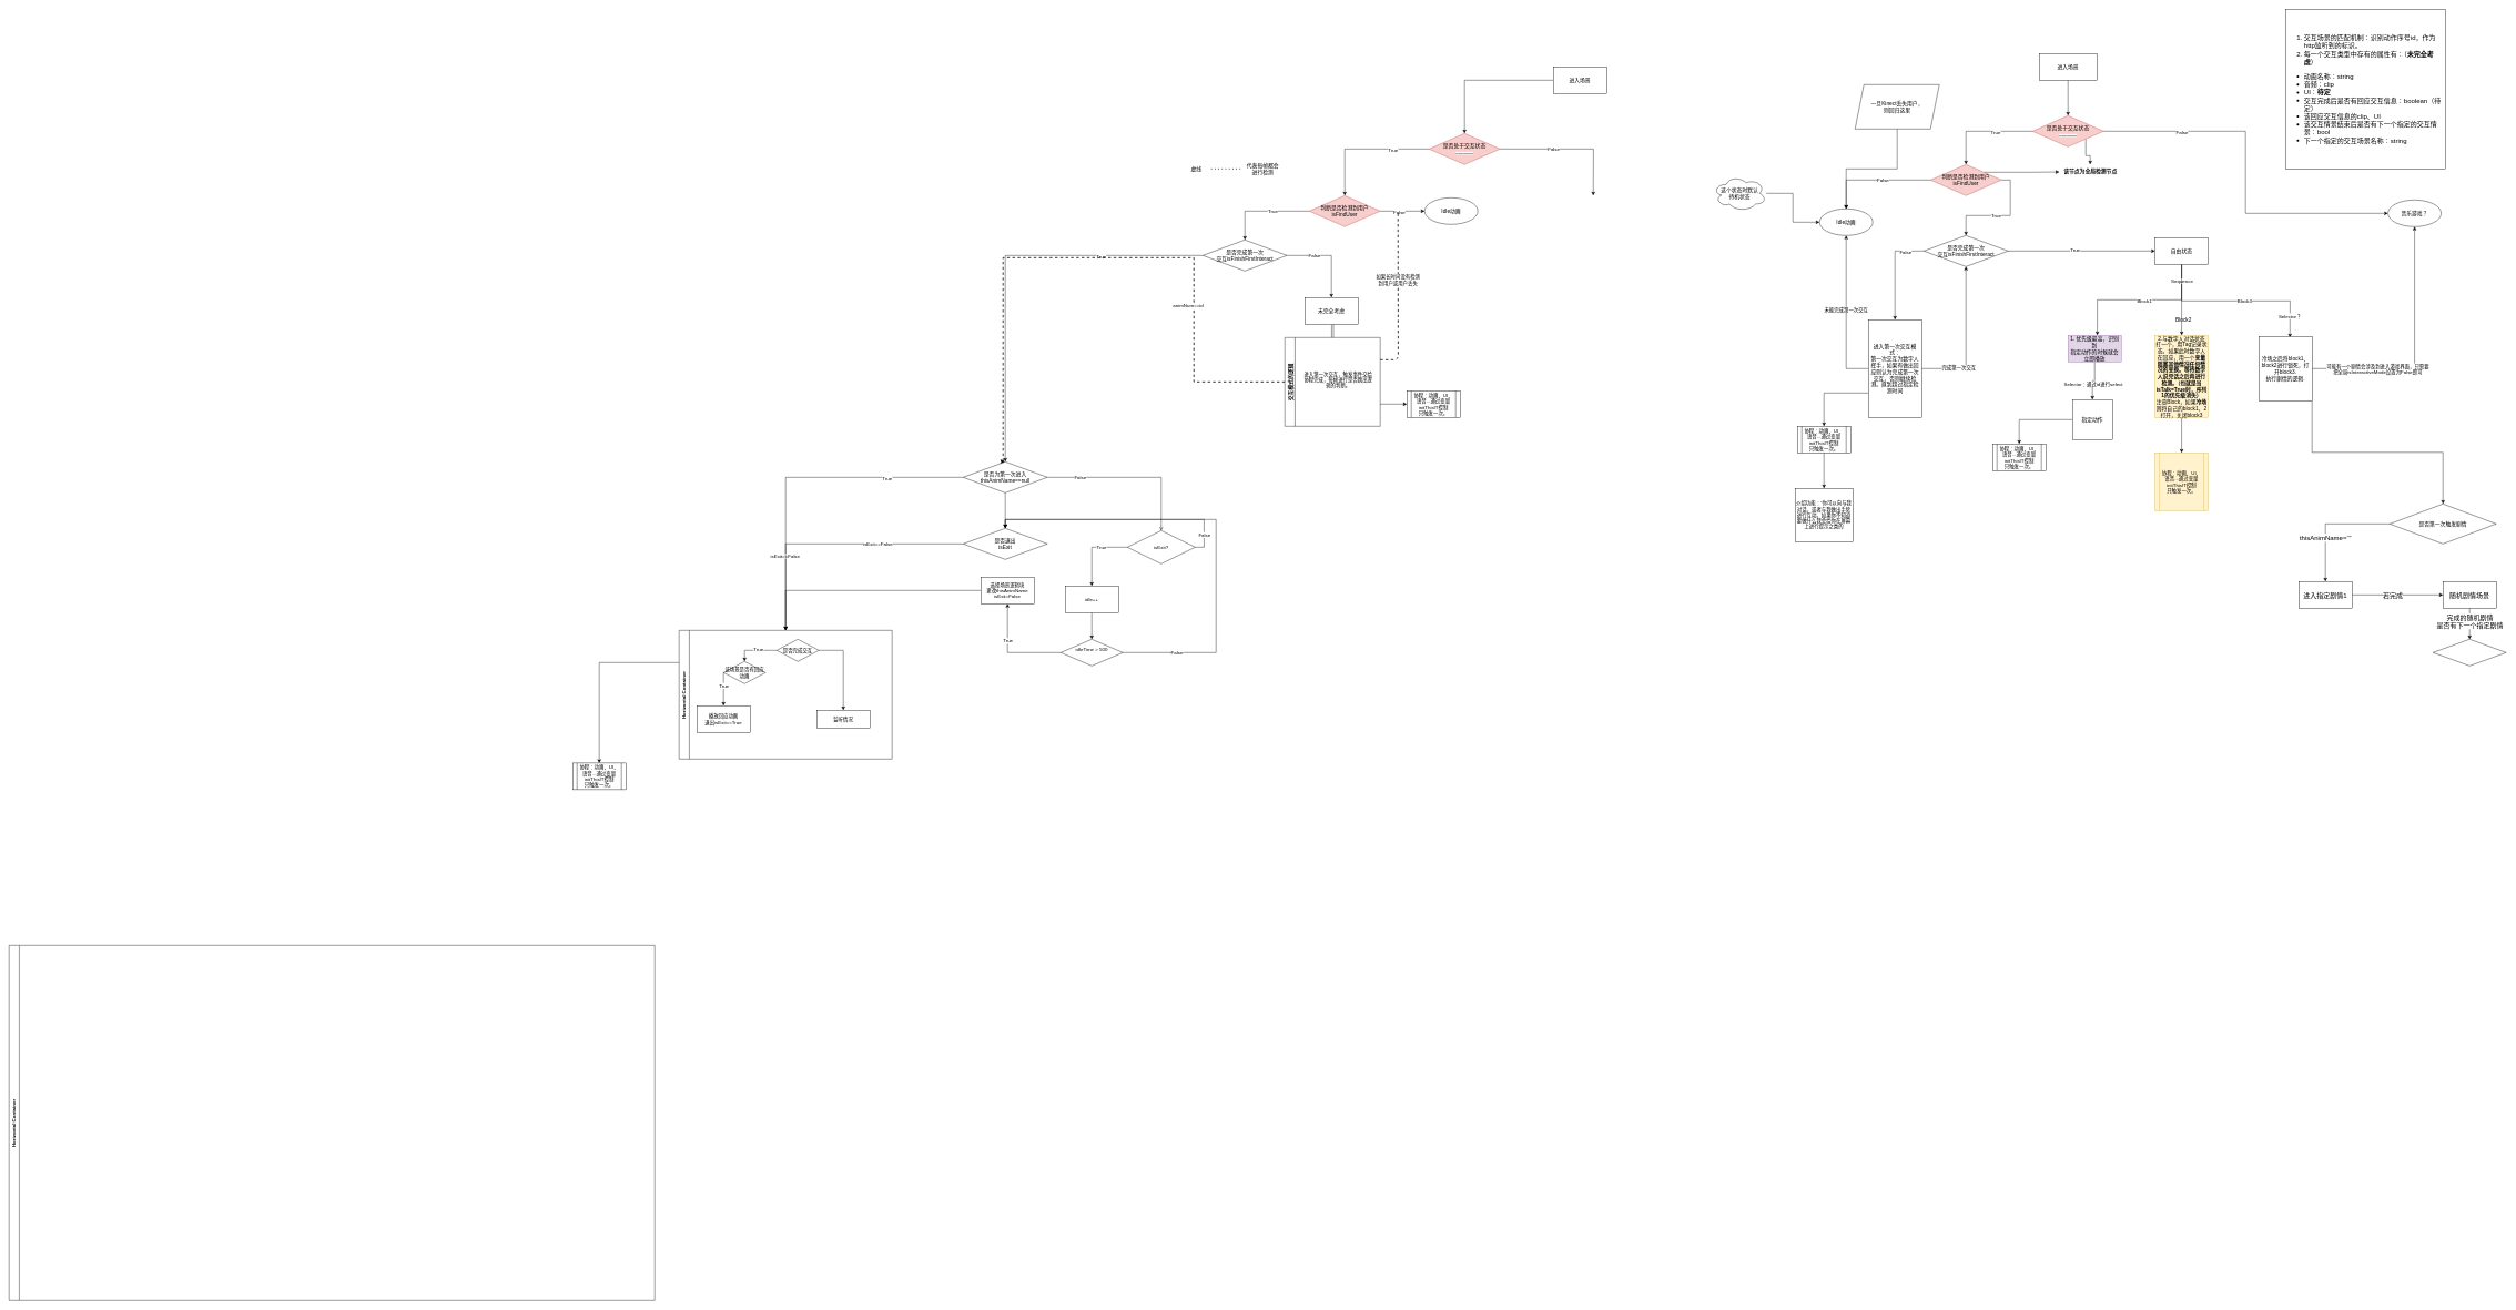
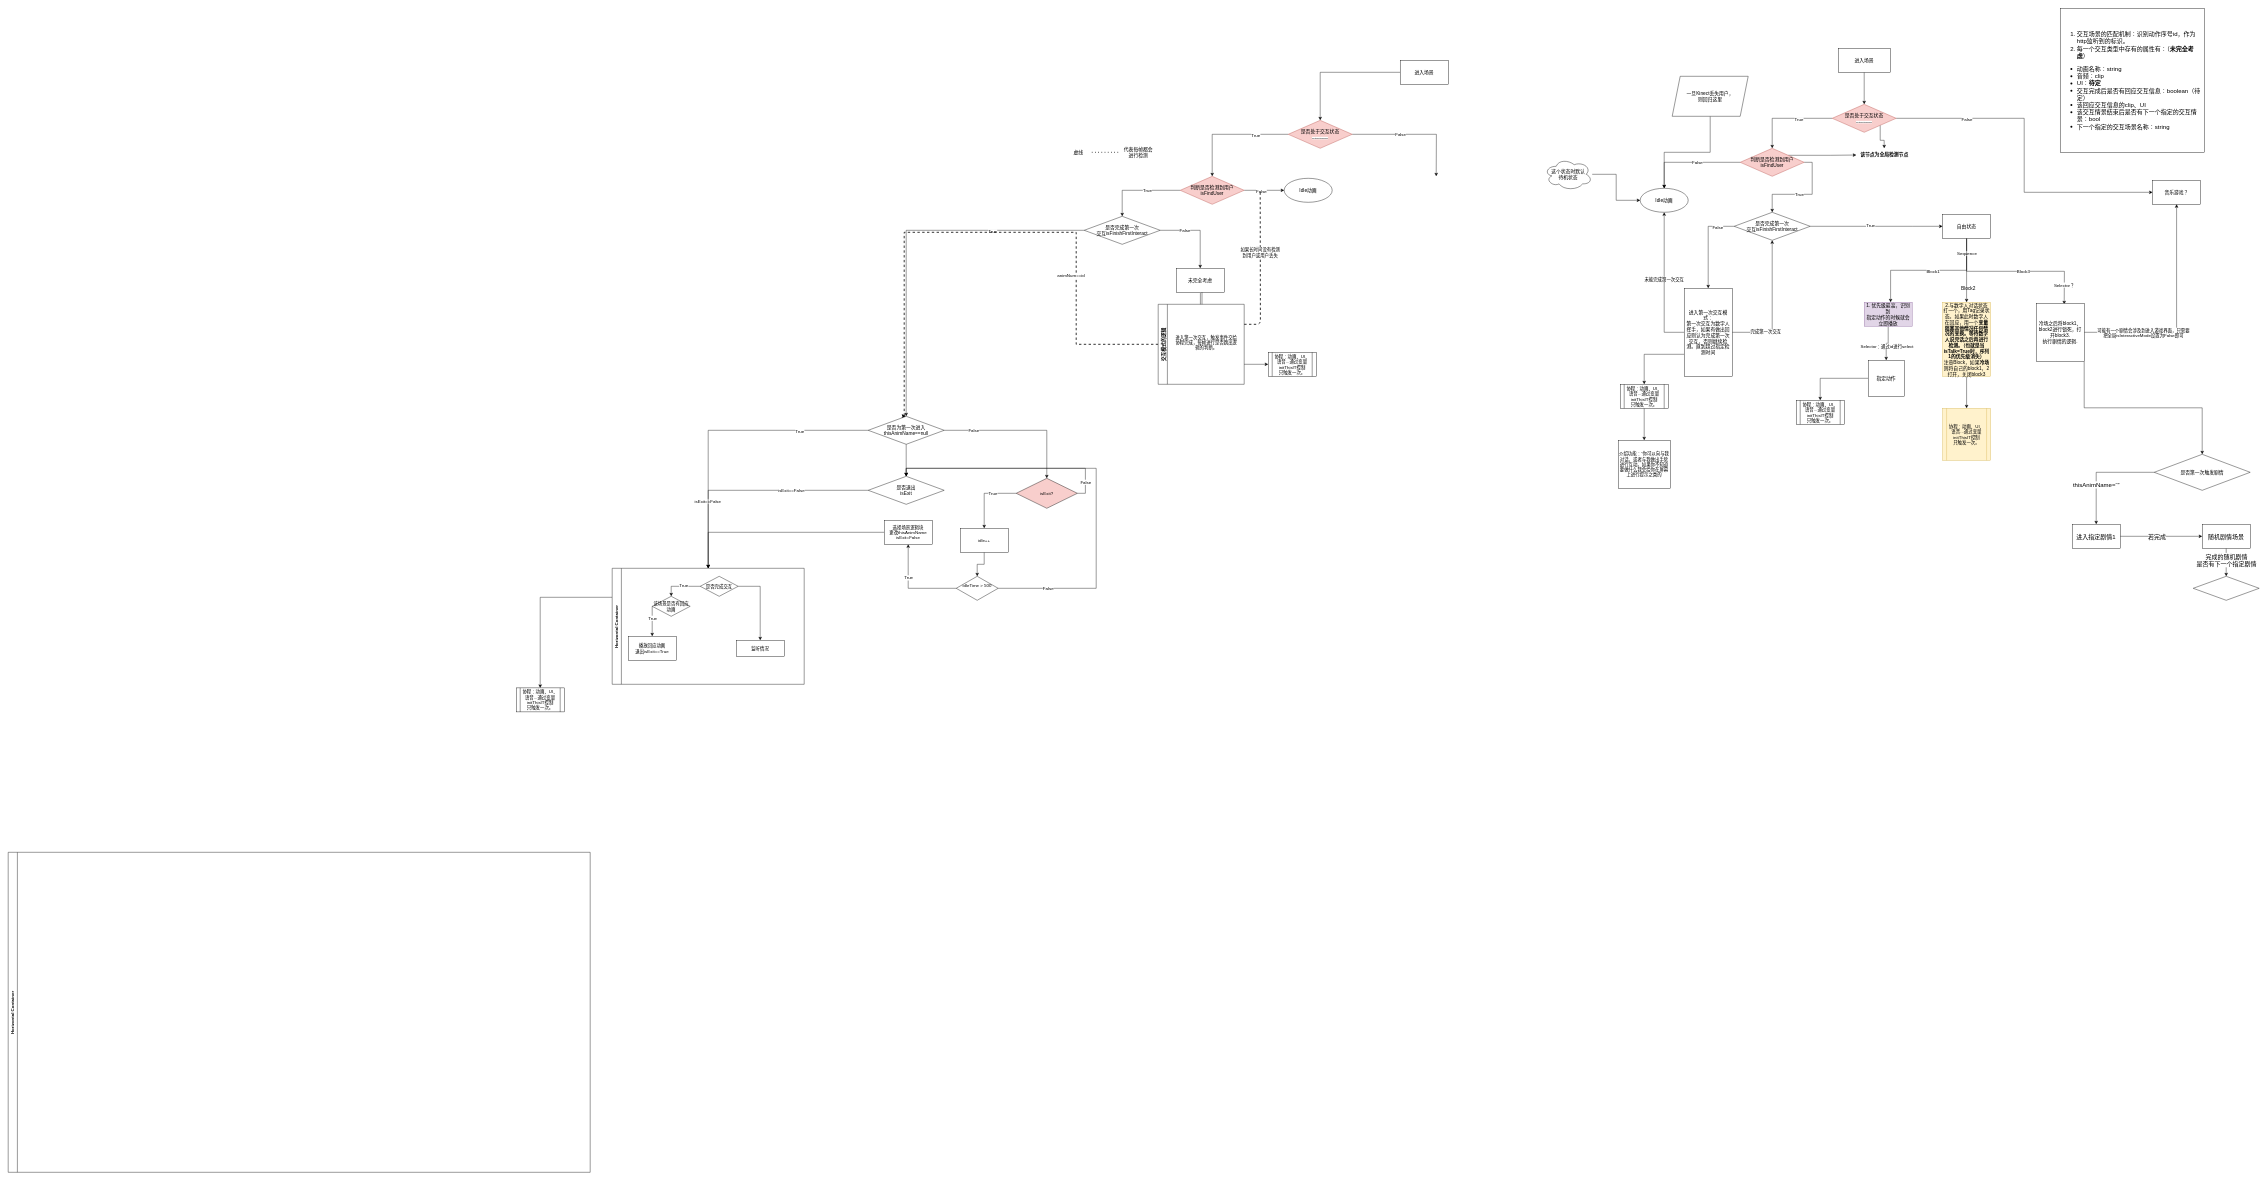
- <mxCell id="82" value="音乐游戏？" style="ellipse;whiteSpace=wrap;html=1;" parent="1" vertex="1"><mxGeometry x="5381" y="450" width="120" height="60" as="geometry" /></mxCell>
+ <mxCell id="82" value="音乐游戏？" style="whiteSpace=wrap;html=1;" parent="1" vertex="1"><mxGeometry x="5381" y="450" width="120" height="60" as="geometry" /></mxCell>
- <mxCell id="35" style="edgeStyle=orthogonalEdgeStyle;rounded=0;orthogonalLoop=1;jettySize=auto;html=1;entryX=0.5;entryY=0;entryDx=0;entryDy=0;strokeColor=default;strokeWidth=1;fontSize=11;endArrow=open;" parent="1" source="37" target="59" edge="1"><mxGeometry relative="1" as="geometry" /></mxCell>
+ <mxCell id="35" style="edgeStyle=orthogonalEdgeStyle;rounded=0;orthogonalLoop=1;jettySize=auto;html=1;entryX=0.5;entryY=0;entryDx=0;entryDy=0;strokeColor=default;strokeWidth=1;fontSize=11;" parent="1" source="37" target="59" edge="1"><mxGeometry relative="1" as="geometry" /></mxCell>
- <mxCell id="59" value="isExit?" style="rhombus;whiteSpace=wrap;html=1;fontSize=11;" parent="1" vertex="1"><mxGeometry x="2540" y="1195" width="153" height="75" as="geometry" /></mxCell>
+ <mxCell id="59" value="isExit?" style="rhombus;whiteSpace=wrap;html=1;fontSize=11;fillColor=#f8cecc;" parent="1" vertex="1"><mxGeometry x="2540" y="1195" width="153" height="75" as="geometry" /></mxCell>
- <mxCell id="66" value="&lt;span style=&quot;font-size: 11px;&quot;&gt;idleTime &amp;gt; 500&lt;br&gt;&lt;br&gt;&lt;/span&gt;" style="rhombus;whiteSpace=wrap;html=1;fontSize=11;" parent="1" vertex="1"><mxGeometry x="2390" y="1440" width="140" height="60" as="geometry" /></mxCell>
+ <mxCell id="66" value="&lt;span style=&quot;font-size: 11px;&quot;&gt;idleTime &amp;gt; 500&lt;br&gt;&lt;br&gt;&lt;/span&gt;" style="rhombus;whiteSpace=wrap;html=1;fontSize=11;" parent="1" vertex="1"><mxGeometry x="2390" y="1440" width="105" height="60" as="geometry" /></mxCell>
